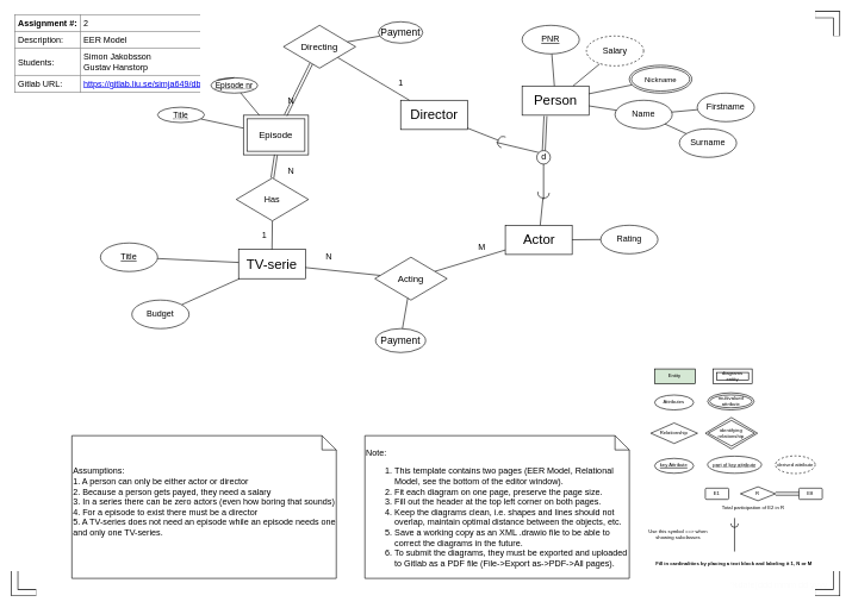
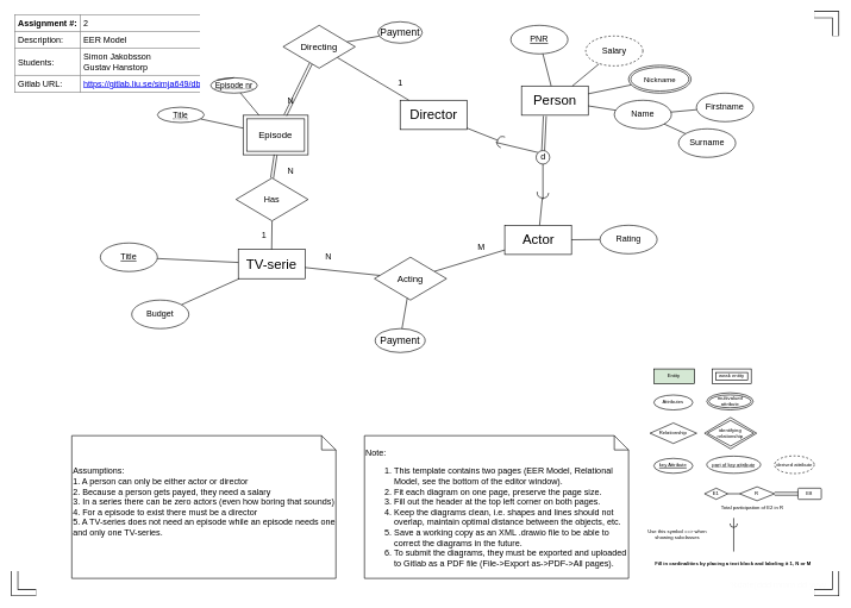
- <mxCell id="43" value="&lt;u&gt;PNR&lt;/u&gt;" style="ellipse;whiteSpace=wrap;html=1;align=center;strokeColor=#000000;fillColor=#ffffff;" parent="1" vertex="1"><mxGeometry x="730" y="35" width="80" height="40" as="geometry" /></mxCell>
+ <mxCell id="43" value="&lt;u&gt;PNR&lt;/u&gt;" style="ellipse;whiteSpace=wrap;html=1;align=center;strokeColor=#000000;fillColor=#ffffff;" parent="1" vertex="1"><mxGeometry x="715" y="35" width="80" height="40" as="geometry" /></mxCell>
- <mxCell id="16" value="diagrams entity" style="shape=ext;margin=3;double=1;whiteSpace=wrap;html=1;align=center;shadow=0;gradientColor=none;fontSize=7;" parent="9" vertex="1"><mxGeometry x="117.273" width="54.545" height="20.89" as="geometry" /></mxCell>
+ <mxCell id="16" value="weak entity" style="shape=ext;margin=3;double=1;whiteSpace=wrap;html=1;align=center;shadow=0;gradientColor=none;fontSize=7;" parent="9" vertex="1"><mxGeometry x="117.273" width="54.545" height="20.89" as="geometry" /></mxCell>
- <mxCell id="22" value="E1" style="rounded=1;arcSize=10;whiteSpace=wrap;html=1;align=center;shadow=0;gradientColor=none;fontSize=7;" parent="9" vertex="1"><mxGeometry x="106.364" y="167.117" width="32.727" height="15.667" as="geometry" /></mxCell>
+ <mxCell id="22" value="E1" style="rhombus;arcSize=10;whiteSpace=wrap;html=1;align=center;shadow=0;gradientColor=none;fontSize=7;" parent="9" vertex="1"><mxGeometry x="106.364" y="167.117" width="32.727" height="15.667" as="geometry" /></mxCell>
+ <mxCell id="23" value="" style="endArrow=none;html=1;rounded=0;exitX=0;exitY=0.5;exitDx=0;exitDy=0;entryX=1;entryY=0.5;entryDx=0;entryDy=0;fontSize=7;" parent="9" source="20" target="22" edge="1"><mxGeometry relative="1" as="geometry"><mxPoint x="-237.273" y="302.9" as="sourcePoint" /><mxPoint x="-150" y="302.9" as="targetPoint" /></mxGeometry></mxCell>
